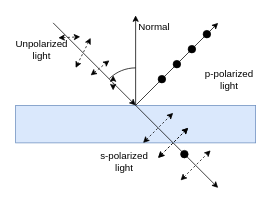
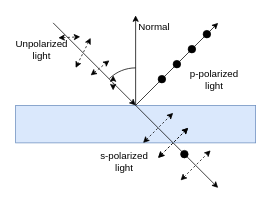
- <mxCell id="30" value="&lt;span style=&quot;font-size: 13px&quot;&gt;p-polarized light&lt;/span&gt;" style="text;html=1;strokeColor=none;fillColor=none;align=center;verticalAlign=middle;whiteSpace=wrap;rounded=0;" vertex="1" parent="1"><mxGeometry x="270" y="90" width="70" height="30" as="geometry" /></mxCell>
+ <mxCell id="30" value="&lt;span style=&quot;font-size: 13px&quot;&gt;p-polarized light&lt;/span&gt;" style="text;html=1;strokeColor=none;fillColor=none;align=center;verticalAlign=middle;whiteSpace=wrap;rounded=0;" vertex="1" parent="1"><mxGeometry x="250" y="90" width="70" height="30" as="geometry" /></mxCell>
